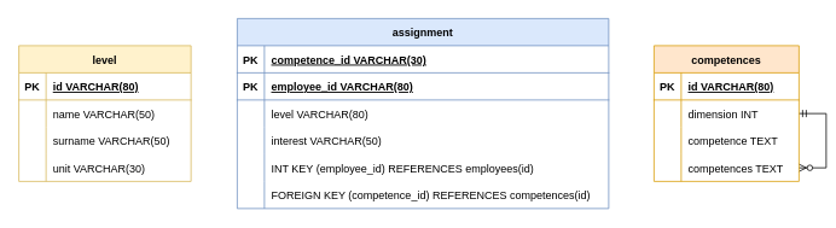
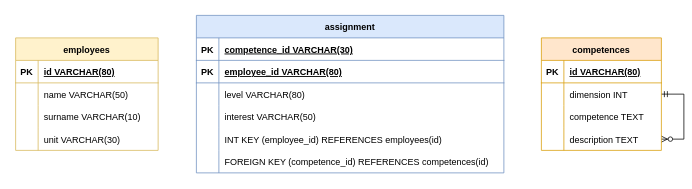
- <mxCell id="3" value="level" style="shape=table;startSize=30;container=1;collapsible=1;childLayout=tableLayout;fixedRows=1;rowLines=0;fontStyle=1;align=center;resizeLast=1;fillColor=#fff2cc;strokeColor=#d6b656;" vertex="1" parent="1"><mxGeometry x="20" y="50" width="190" height="150" as="geometry" /></mxCell>
+ <mxCell id="3" value="employees" style="shape=table;startSize=30;container=1;collapsible=1;childLayout=tableLayout;fixedRows=1;rowLines=0;fontStyle=1;align=center;resizeLast=1;fillColor=#fff2cc;strokeColor=#d6b656;" vertex="1" parent="1"><mxGeometry x="20" y="50" width="190" height="150" as="geometry" /></mxCell>
- <mxCell id="12" value="surname VARCHAR(50)" style="shape=partialRectangle;overflow=hidden;connectable=0;fillColor=none;align=left;strokeColor=inherit;top=0;left=0;bottom=0;right=0;spacingLeft=6;" vertex="1" parent="10"><mxGeometry x="30" width="160" height="30" as="geometry"><mxRectangle width="160" height="30" as="alternateBounds" /></mxGeometry></mxCell>
+ <mxCell id="12" value="surname VARCHAR(10)" style="shape=partialRectangle;overflow=hidden;connectable=0;fillColor=none;align=left;strokeColor=inherit;top=0;left=0;bottom=0;right=0;spacingLeft=6;" vertex="1" parent="10"><mxGeometry x="30" width="160" height="30" as="geometry"><mxRectangle width="160" height="30" as="alternateBounds" /></mxGeometry></mxCell>
- <mxCell id="28" value="competences TEXT" style="shape=partialRectangle;overflow=hidden;connectable=0;fillColor=none;align=left;strokeColor=inherit;top=0;left=0;bottom=0;right=0;spacingLeft=6;" vertex="1" parent="26"><mxGeometry x="30" width="130" height="30" as="geometry"><mxRectangle width="130" height="30" as="alternateBounds" /></mxGeometry></mxCell>
+ <mxCell id="28" value="description TEXT" style="shape=partialRectangle;overflow=hidden;connectable=0;fillColor=none;align=left;strokeColor=inherit;top=0;left=0;bottom=0;right=0;spacingLeft=6;" vertex="1" parent="26"><mxGeometry x="30" width="130" height="30" as="geometry"><mxRectangle width="130" height="30" as="alternateBounds" /></mxGeometry></mxCell>
